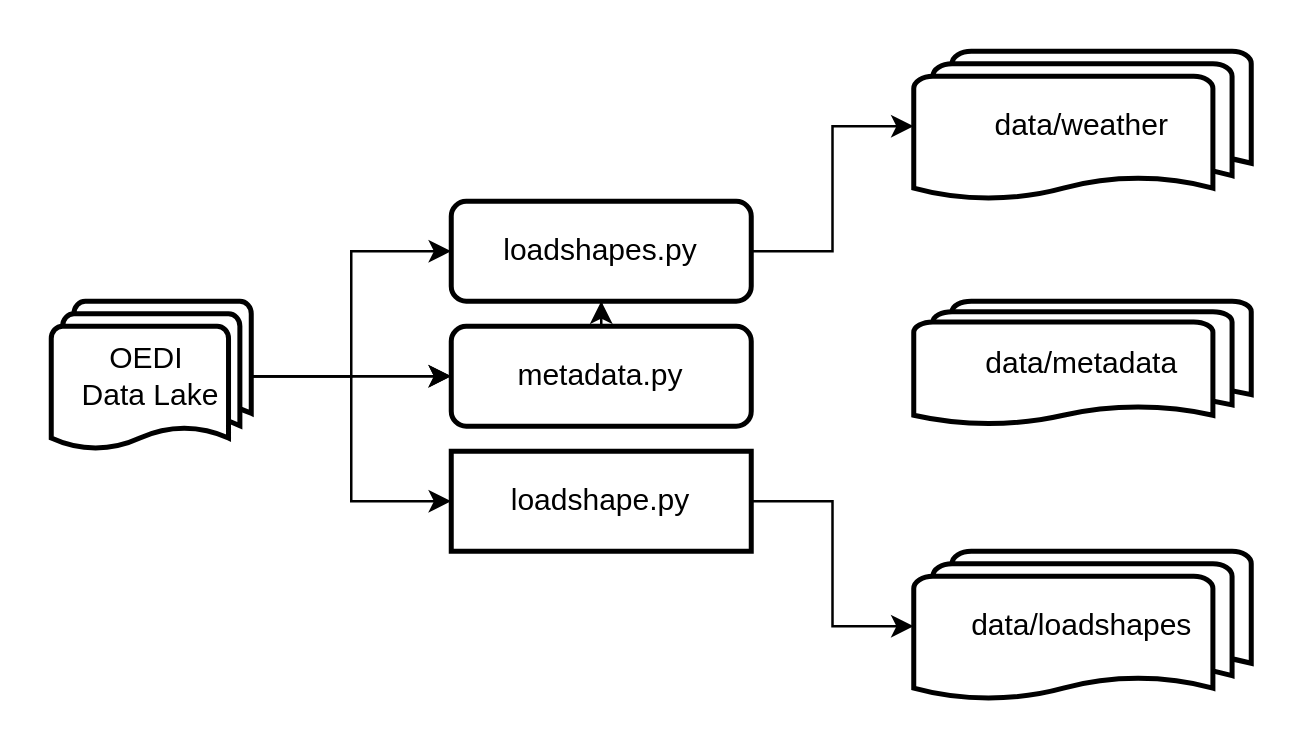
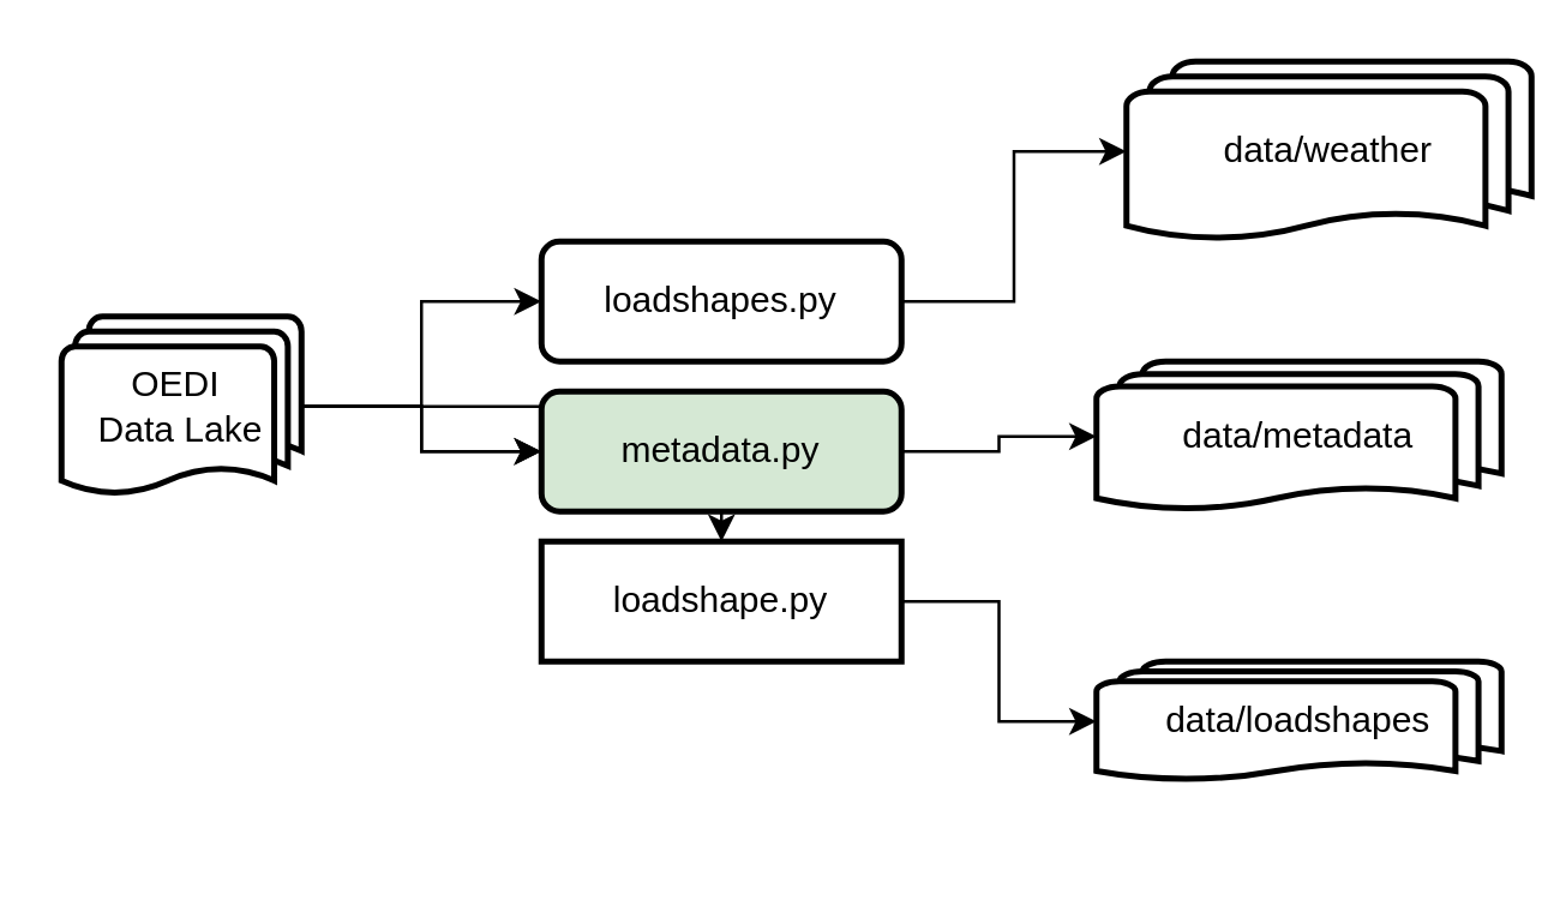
- <mxCell id="13" value="data/weather" style="strokeWidth=2;html=1;shape=mxgraph.flowchart.multi-document;whiteSpace=wrap;" vertex="1" parent="1"><mxGeometry x="365" y="20" width="135" height="60" as="geometry" /></mxCell>
+ <mxCell id="13" value="data/weather" style="strokeWidth=2;html=1;shape=mxgraph.flowchart.multi-document;whiteSpace=wrap;" vertex="1" parent="1"><mxGeometry x="375" y="20" width="135" height="60" as="geometry" /></mxCell>
- <mxCell id="7" value="" style="edgeStyle=orthogonalEdgeStyle;rounded=0;orthogonalLoop=1;jettySize=auto;html=1;" edge="1" parent="1" source="8" target="10"><mxGeometry relative="1" as="geometry" /></mxCell>
+ <mxCell id="7" value="" style="edgeStyle=orthogonalEdgeStyle;rounded=0;orthogonalLoop=1;jettySize=auto;html=1;" edge="1" parent="1" source="8" target="14"><mxGeometry relative="1" as="geometry" /></mxCell>
- <mxCell id="6" value="OEDI&amp;nbsp;&lt;div&gt;Data Lake&lt;/div&gt;" style="strokeWidth=2;html=1;shape=mxgraph.flowchart.multi-document;whiteSpace=wrap;" vertex="1" parent="1"><mxGeometry x="20" y="120" width="80" height="60" as="geometry" /></mxCell>
+ <mxCell id="6" value="OEDI&amp;nbsp;&lt;div&gt;Data Lake&lt;/div&gt;" style="strokeWidth=2;html=1;shape=mxgraph.flowchart.multi-document;whiteSpace=wrap;" vertex="1" parent="1"><mxGeometry x="20" y="105" width="80" height="60" as="geometry" /></mxCell>
- <mxCell id="8" value="metadata.py" style="rounded=1;whiteSpace=wrap;html=1;strokeWidth=2;" vertex="1" parent="1"><mxGeometry x="180" y="130" width="120" height="40" as="geometry" /></mxCell>
+ <mxCell id="8" value="metadata.py" style="rounded=1;whiteSpace=wrap;html=1;strokeWidth=2;fillColor=#d5e8d4;" vertex="1" parent="1"><mxGeometry x="180" y="130" width="120" height="40" as="geometry" /></mxCell>
- <mxCell id="15" value="data/loadshapes" style="strokeWidth=2;html=1;shape=mxgraph.flowchart.multi-document;whiteSpace=wrap;" vertex="1" parent="1"><mxGeometry x="365" y="220" width="135" height="60" as="geometry" /></mxCell>
+ <mxCell id="15" value="data/loadshapes" style="strokeWidth=2;html=1;shape=mxgraph.flowchart.multi-document;whiteSpace=wrap;" vertex="1" parent="1"><mxGeometry x="365" y="220" width="135" height="40" as="geometry" /></mxCell>
